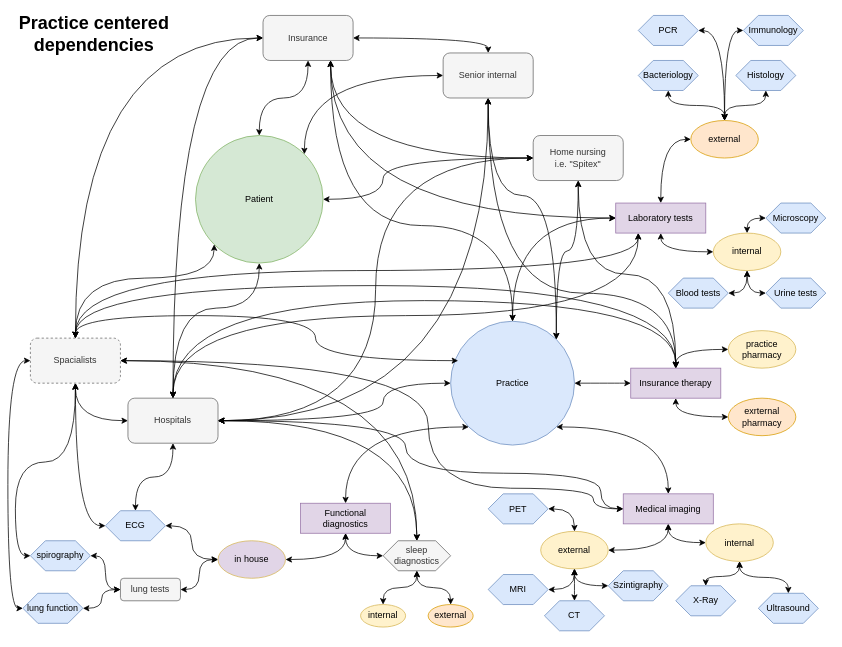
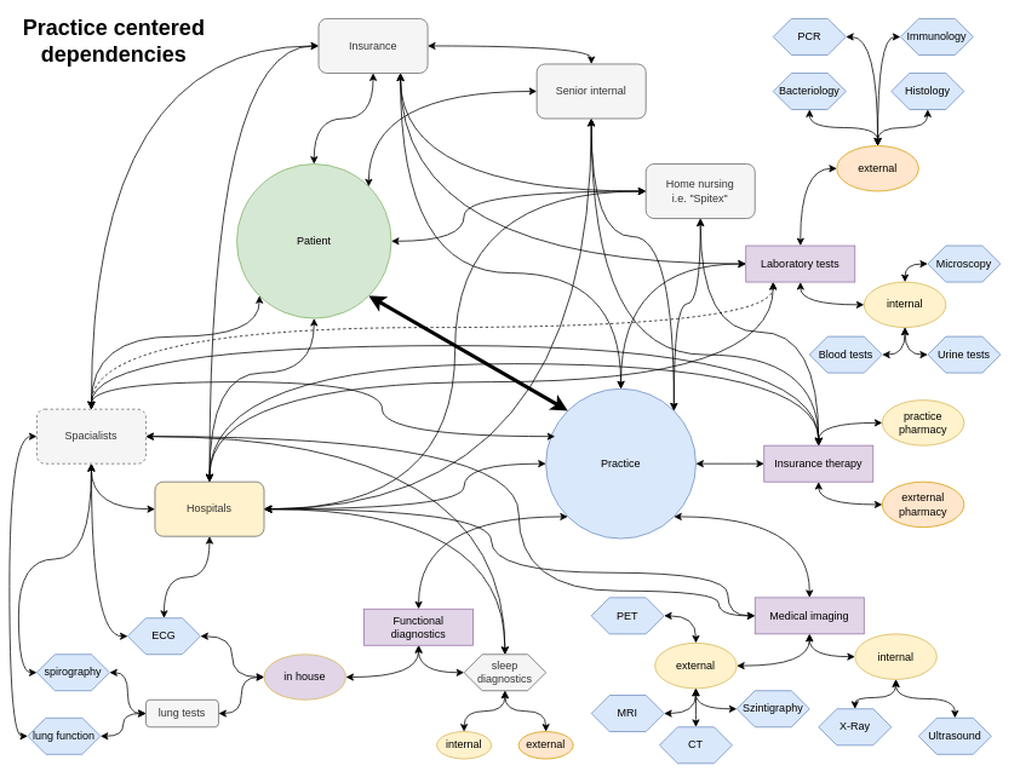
- <mxCell id="36" style="edgeStyle=orthogonalEdgeStyle;curved=1;rounded=0;orthogonalLoop=1;jettySize=auto;html=1;exitX=0.25;exitY=1;exitDx=0;exitDy=0;entryX=0.5;entryY=0;entryDx=0;entryDy=0;strokeWidth=1;startArrow=classic;startFill=1;endArrow=classic;endFill=1;" edge="1" parent="1" source="37" target="10"><mxGeometry relative="1" as="geometry"><Array as="points"><mxPoint x="850" y="360" /><mxPoint x="100" y="360" /></Array></mxGeometry></mxCell>
+ <mxCell id="36" style="edgeStyle=orthogonalEdgeStyle;curved=1;rounded=0;orthogonalLoop=1;jettySize=auto;html=1;exitX=0.25;exitY=1;exitDx=0;exitDy=0;entryX=0.5;entryY=0;entryDx=0;entryDy=0;strokeWidth=1;startArrow=classic;startFill=1;endArrow=classic;endFill=1;dashed=1;" edge="1" parent="1" source="37" target="10"><mxGeometry relative="1" as="geometry"><Array as="points"><mxPoint x="850" y="360" /><mxPoint x="100" y="360" /></Array></mxGeometry></mxCell>
+ <mxCell id="5" style="rounded=0;orthogonalLoop=1;jettySize=auto;html=1;exitX=1;exitY=1;exitDx=0;exitDy=0;entryX=0;entryY=0;entryDx=0;entryDy=0;startArrow=classic;startFill=1;strokeWidth=4;" edge="1" parent="1" source="6" target="4"><mxGeometry relative="1" as="geometry" /></mxCell>
- <mxCell id="24" value="Hospitals" style="rounded=1;whiteSpace=wrap;html=1;fillColor=#f5f5f5;fontColor=#333333;strokeColor=#666666;" vertex="1" parent="1"><mxGeometry x="170" y="530" width="120" height="60" as="geometry" /></mxCell>
+ <mxCell id="24" value="Hospitals" style="rounded=1;whiteSpace=wrap;html=1;fillColor=#fff2cc;fontColor=#333333;strokeColor=#666666;" vertex="1" parent="1"><mxGeometry x="170" y="530" width="120" height="60" as="geometry" /></mxCell>
